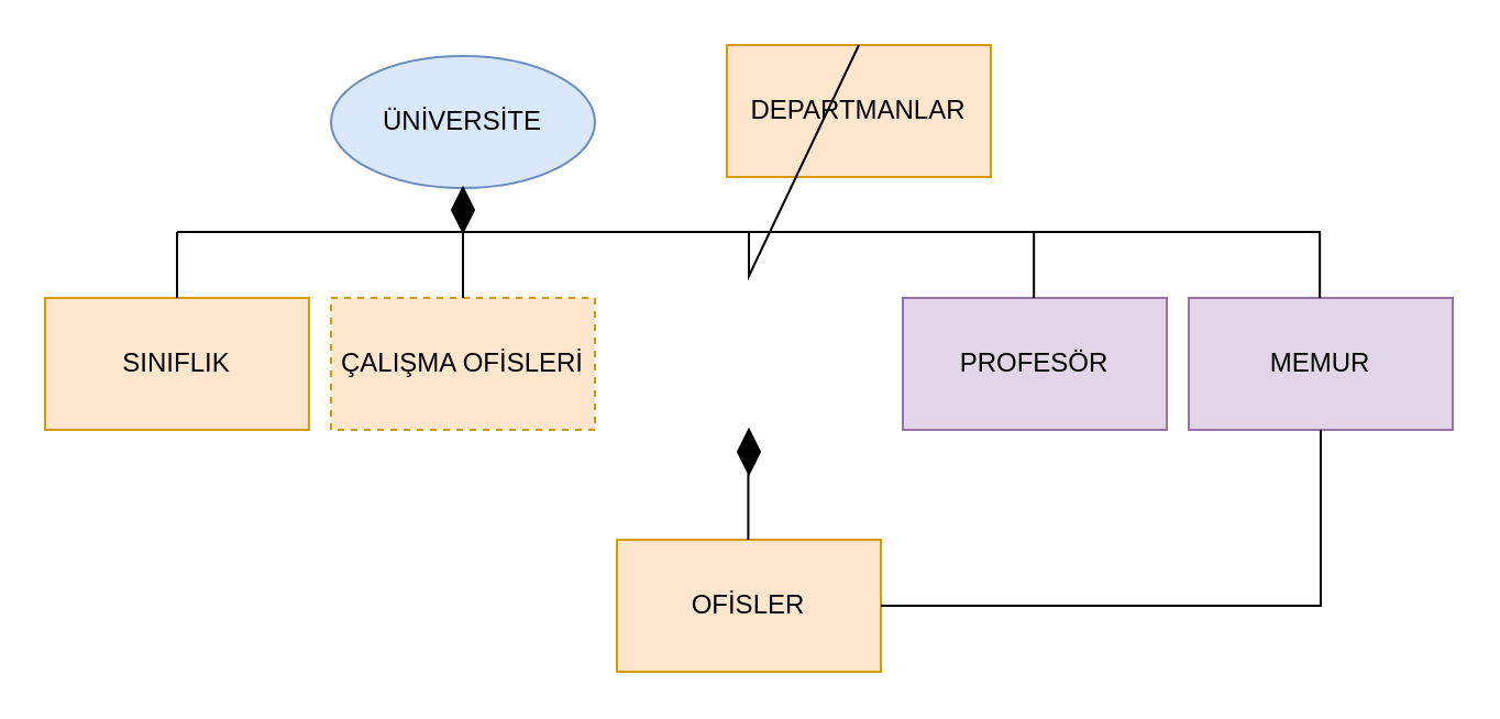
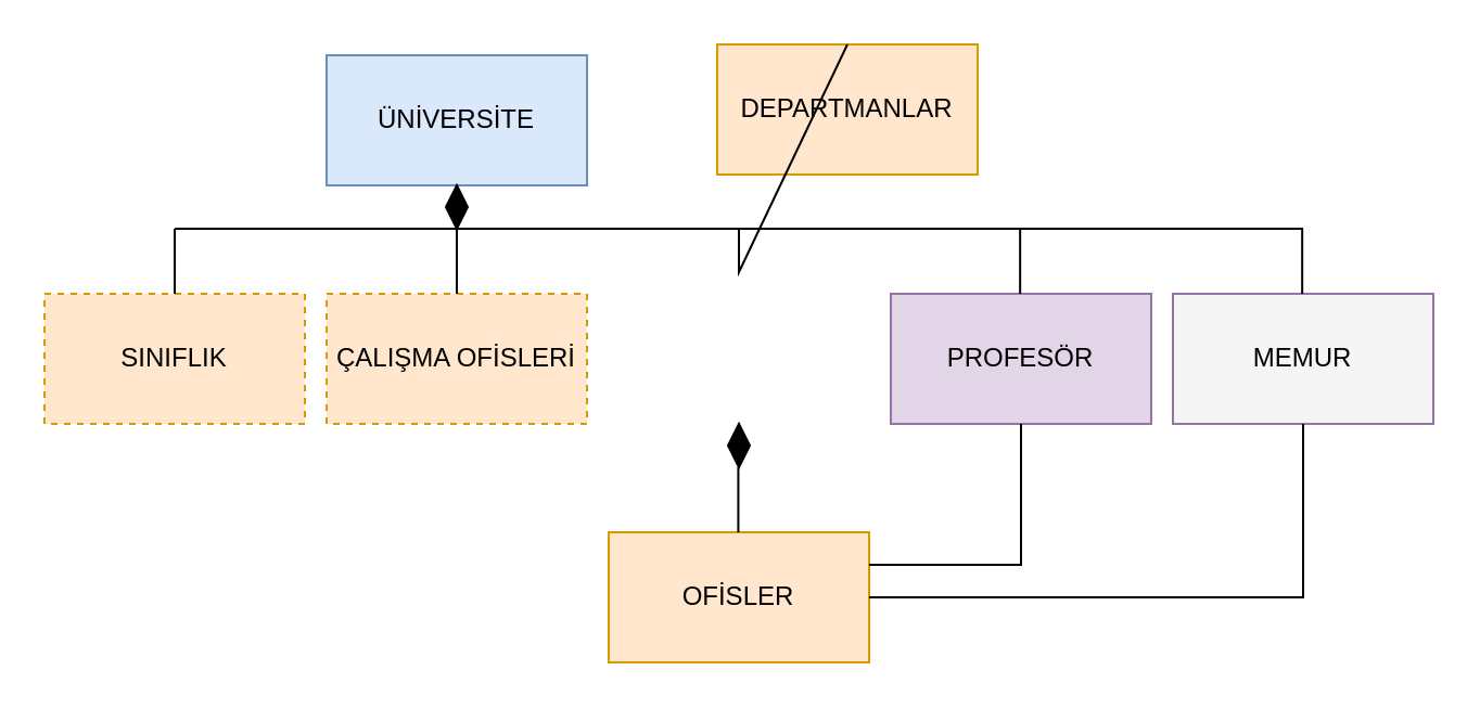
- <mxCell id="2" value="ÜNİVERSİTE" style="ellipse;whiteSpace=wrap;html=1;fillColor=#dae8fc;strokeColor=#6c8ebf;" parent="1" vertex="1"><mxGeometry x="150" y="25" width="120" height="60" as="geometry" /></mxCell>
+ <mxCell id="2" value="ÜNİVERSİTE" style="rounded=0;whiteSpace=wrap;html=1;fillColor=#dae8fc;strokeColor=#6c8ebf;" parent="1" vertex="1"><mxGeometry x="150" y="25" width="120" height="60" as="geometry" /></mxCell>
- <mxCell id="5" value="SINIFLIK" style="rounded=0;whiteSpace=wrap;html=1;fillColor=#ffe6cc;strokeColor=#d79b00;" parent="1" vertex="1"><mxGeometry x="20" y="135" width="120" height="60" as="geometry" /></mxCell>
+ <mxCell id="5" value="SINIFLIK" style="rounded=0;whiteSpace=wrap;html=1;fillColor=#ffe6cc;strokeColor=#d79b00;dashed=1;" parent="1" vertex="1"><mxGeometry x="20" y="135" width="120" height="60" as="geometry" /></mxCell>
- <mxCell id="8" value="MEMUR" style="rounded=0;whiteSpace=wrap;html=1;fillColor=#e1d5e7;strokeColor=#9673a6;" parent="1" vertex="1"><mxGeometry x="540" y="135" width="120" height="60" as="geometry" /></mxCell>
+ <mxCell id="8" value="MEMUR" style="rounded=0;whiteSpace=wrap;html=1;fillColor=#f5f5f5;strokeColor=#9673a6;" parent="1" vertex="1"><mxGeometry x="540" y="135" width="120" height="60" as="geometry" /></mxCell>
+ <mxCell id="19" value="" style="endArrow=none;html=1;rounded=0;exitX=1;exitY=0.25;exitDx=0;exitDy=0;entryX=0.5;entryY=1;entryDx=0;entryDy=0;" parent="1" source="10" target="9" edge="1"><mxGeometry width="50" height="50" relative="1" as="geometry"><mxPoint x="440" y="215" as="sourcePoint" /><mxPoint x="490" y="165" as="targetPoint" /><Array as="points"><mxPoint x="470" y="260" /></Array></mxGeometry></mxCell>
